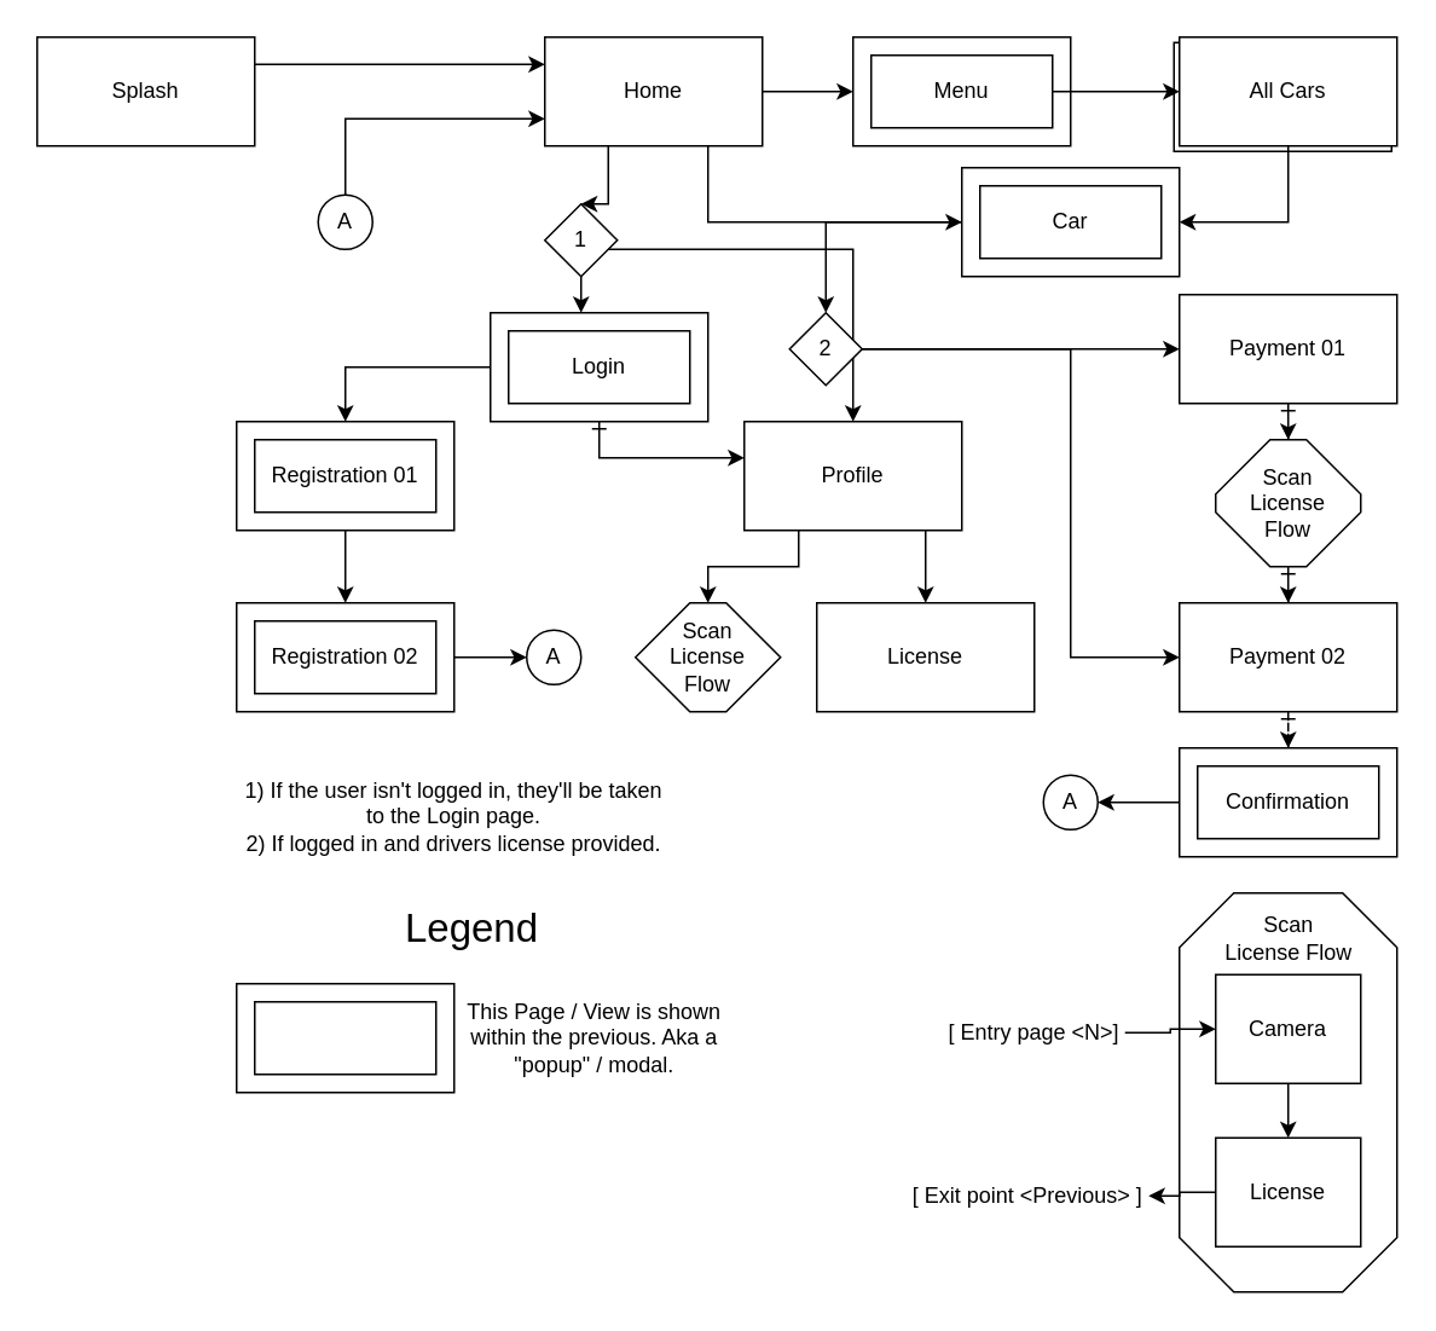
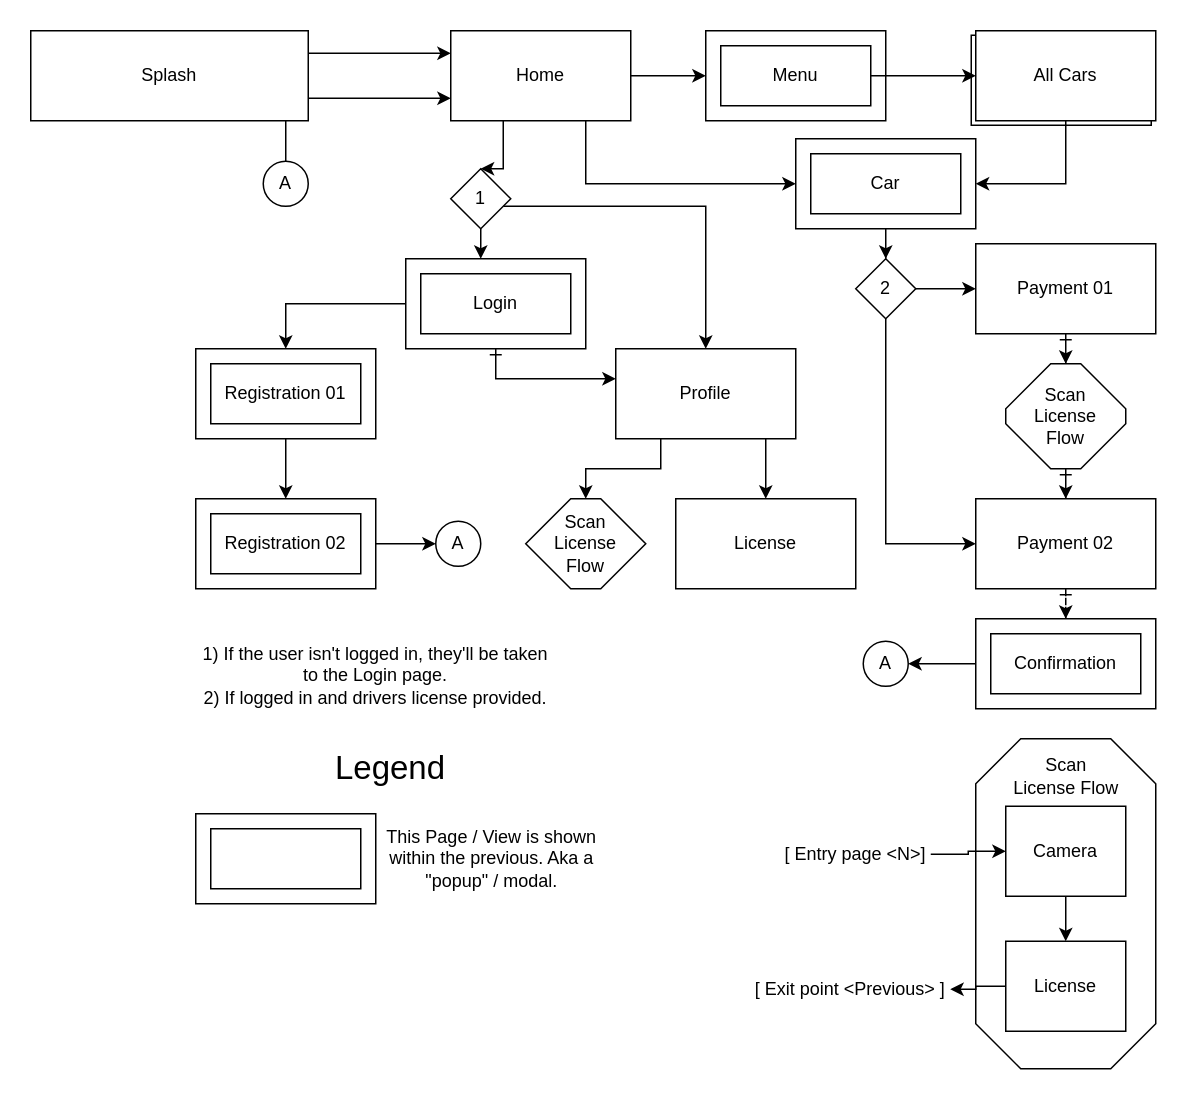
- <mxCell id="64" value="Splash" style="rounded=0;whiteSpace=wrap;html=1;" parent="1" vertex="1"><mxGeometry x="20" y="20" width="120" height="60" as="geometry" /></mxCell>
+ <mxCell id="64" value="Splash" style="rounded=0;whiteSpace=wrap;html=1;" parent="1" vertex="1"><mxGeometry x="20" y="20" width="185" height="60" as="geometry" /></mxCell>
- <mxCell id="28" value="2" style="rhombus;whiteSpace=wrap;html=1;" parent="1" vertex="1"><mxGeometry x="435" y="172" width="40" height="40" as="geometry" /></mxCell>
+ <mxCell id="28" value="2" style="rhombus;whiteSpace=wrap;html=1;" parent="1" vertex="1"><mxGeometry x="570" y="172" width="40" height="40" as="geometry" /></mxCell>
